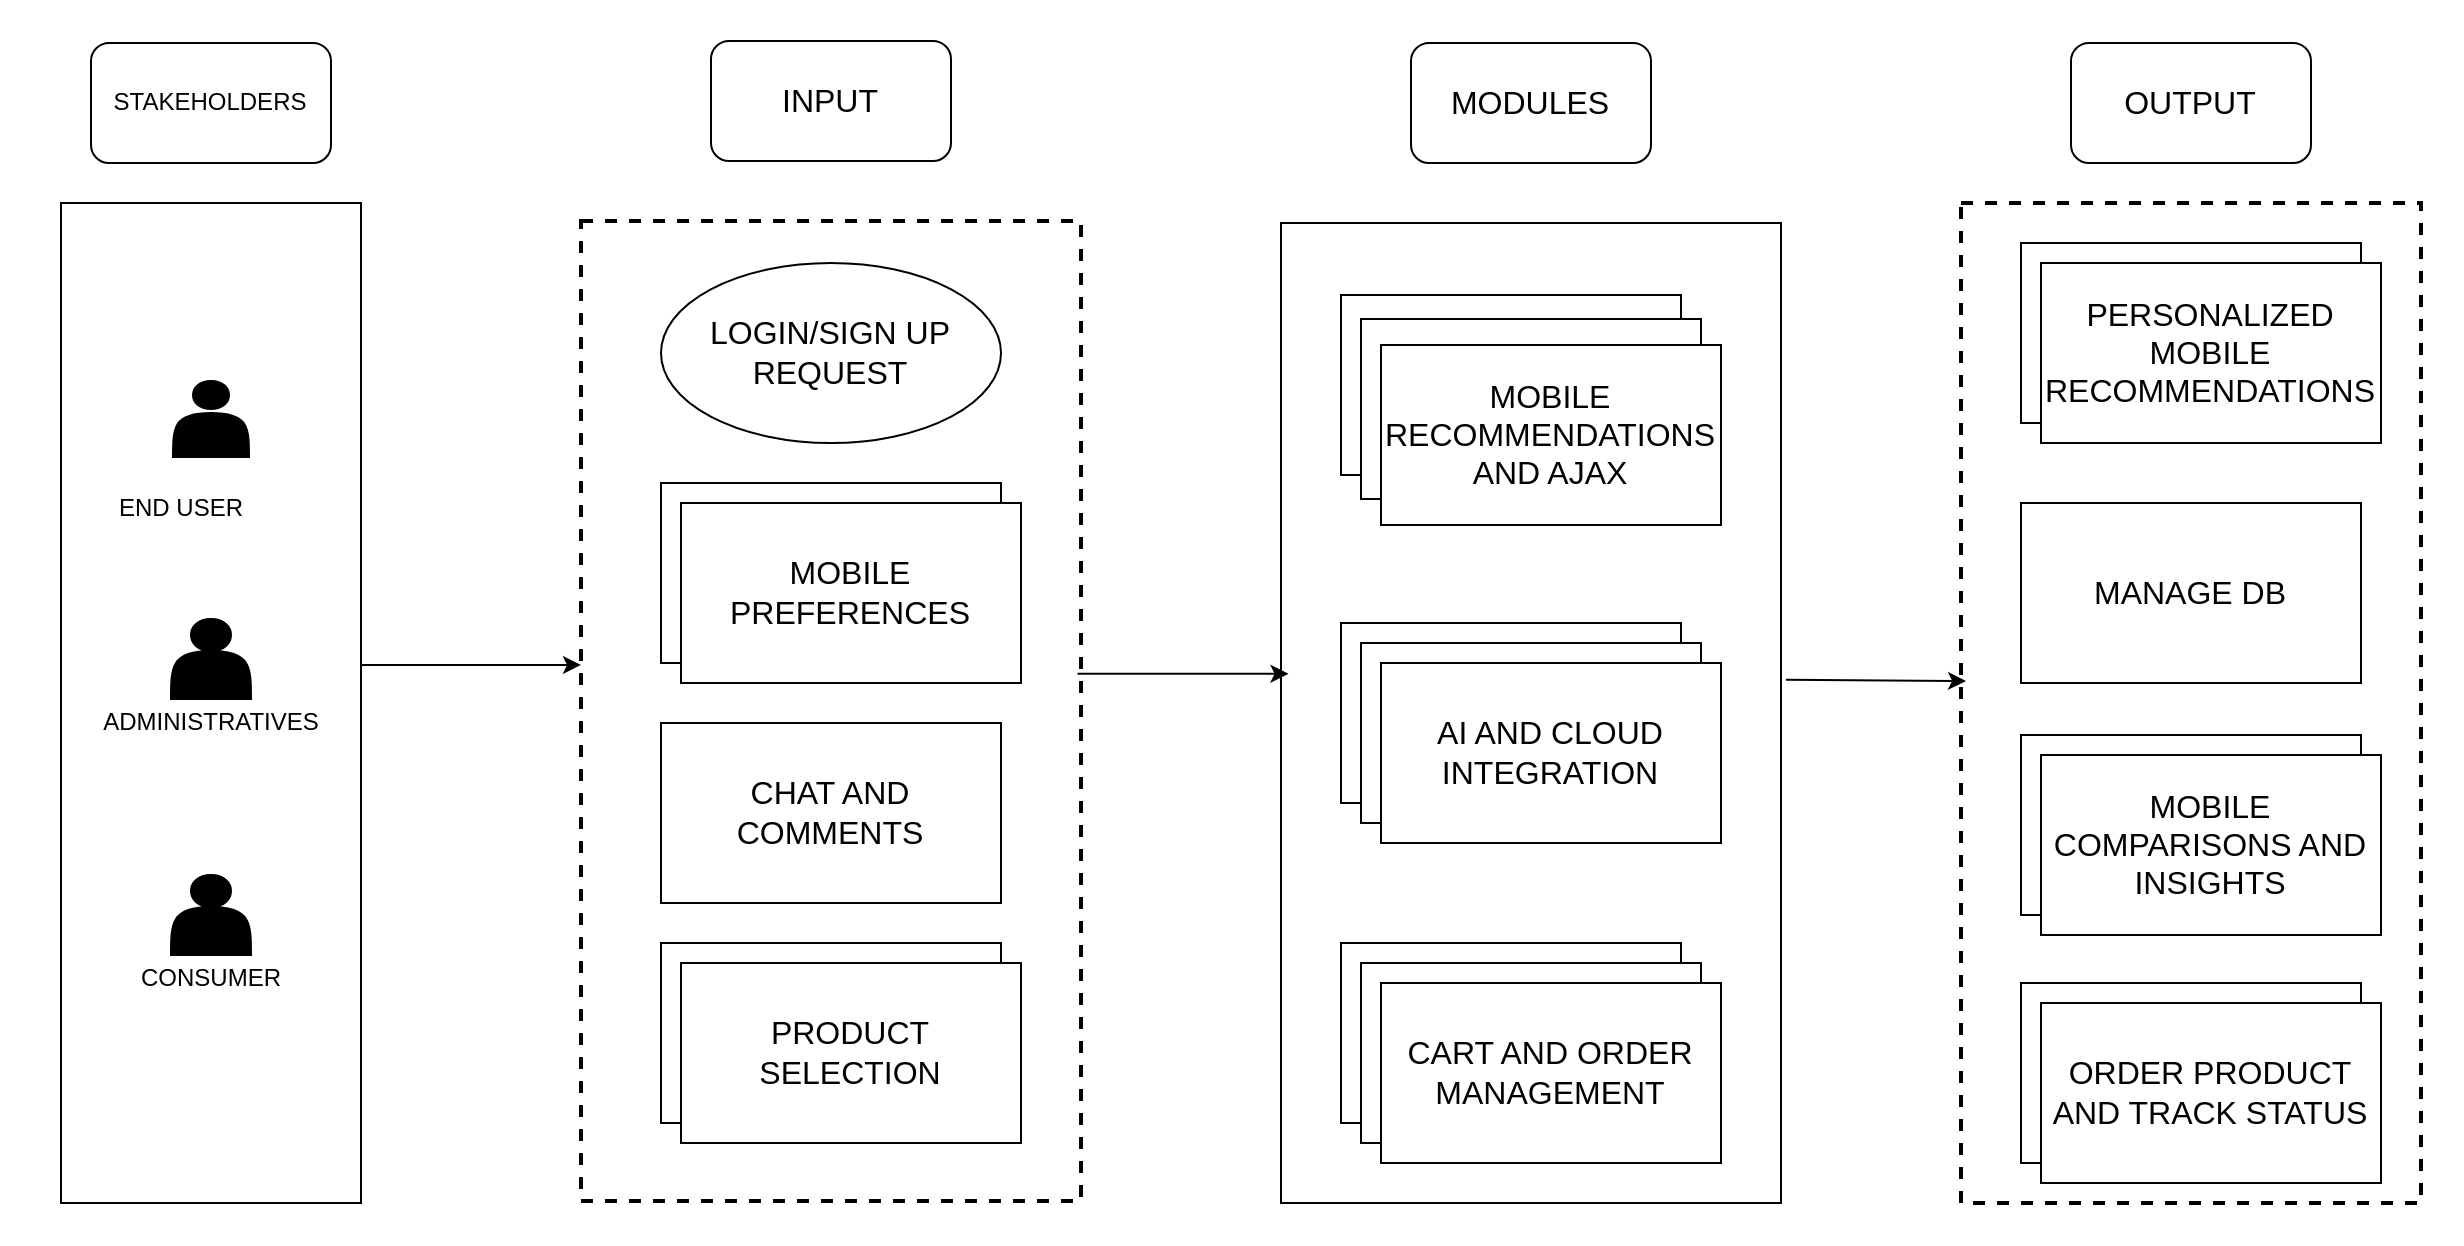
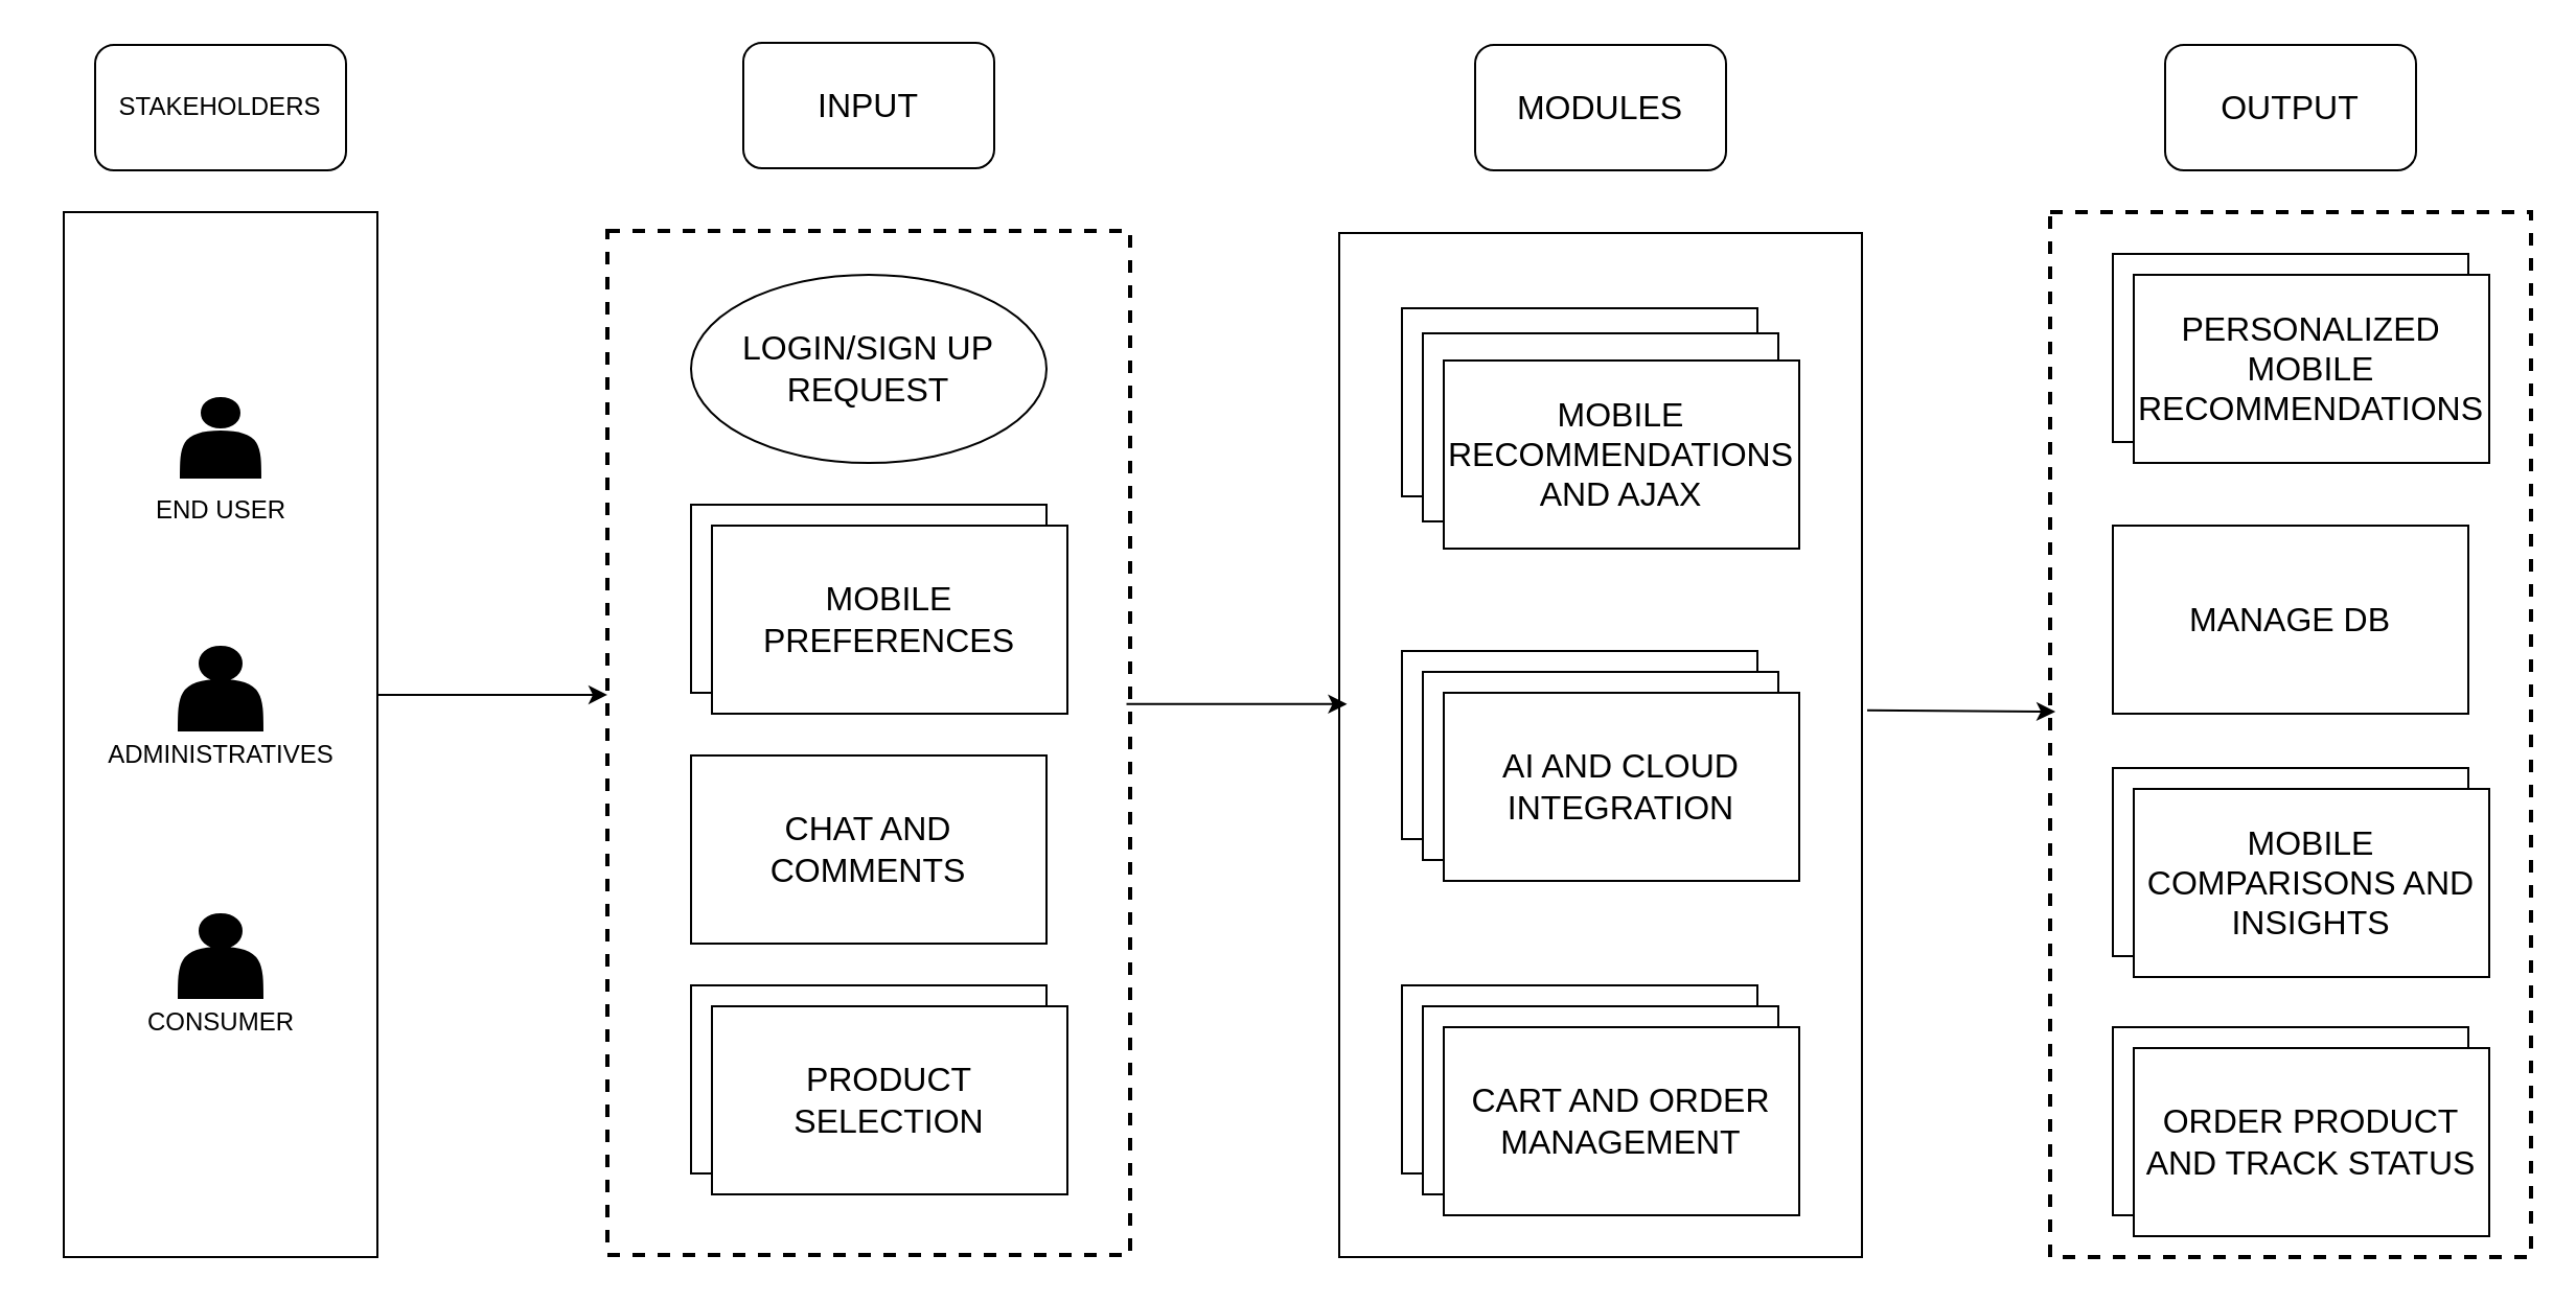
- <mxCell id="17" value="END USER" style="text;html=1;align=center;verticalAlign=middle;resizable=1;points=[];autosize=1;strokeColor=none;fillColor=none;movable=1;rotatable=1;deletable=1;editable=1;locked=0;connectable=1;" parent="14" vertex="1"><mxGeometry x="25" y="218" width="90" height="30" as="geometry" /></mxCell>
+ <mxCell id="17" value="END USER" style="text;html=1;align=center;verticalAlign=middle;resizable=1;points=[];autosize=1;strokeColor=none;fillColor=none;movable=1;rotatable=1;deletable=1;editable=1;locked=0;connectable=1;" parent="14" vertex="1"><mxGeometry x="40" y="208" width="90" height="30" as="geometry" /></mxCell>
